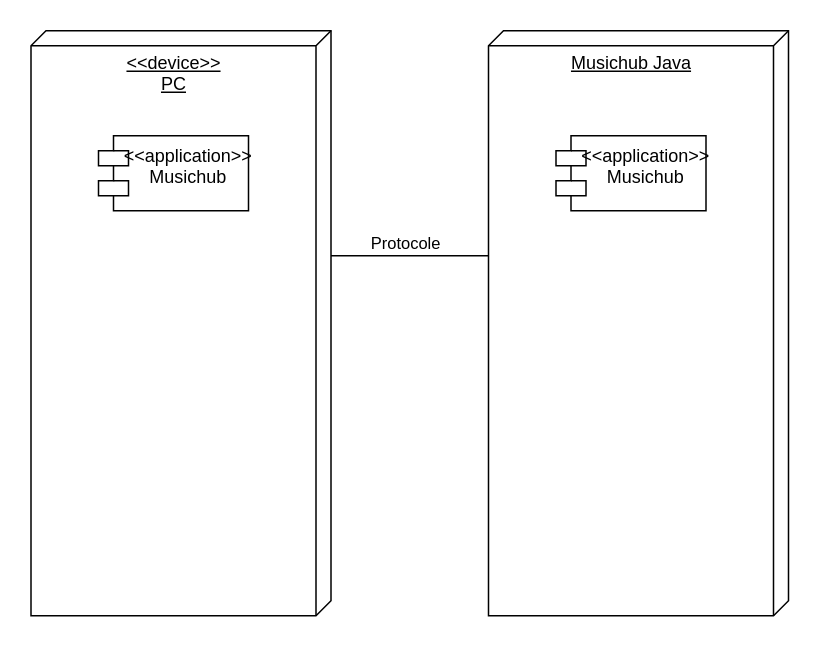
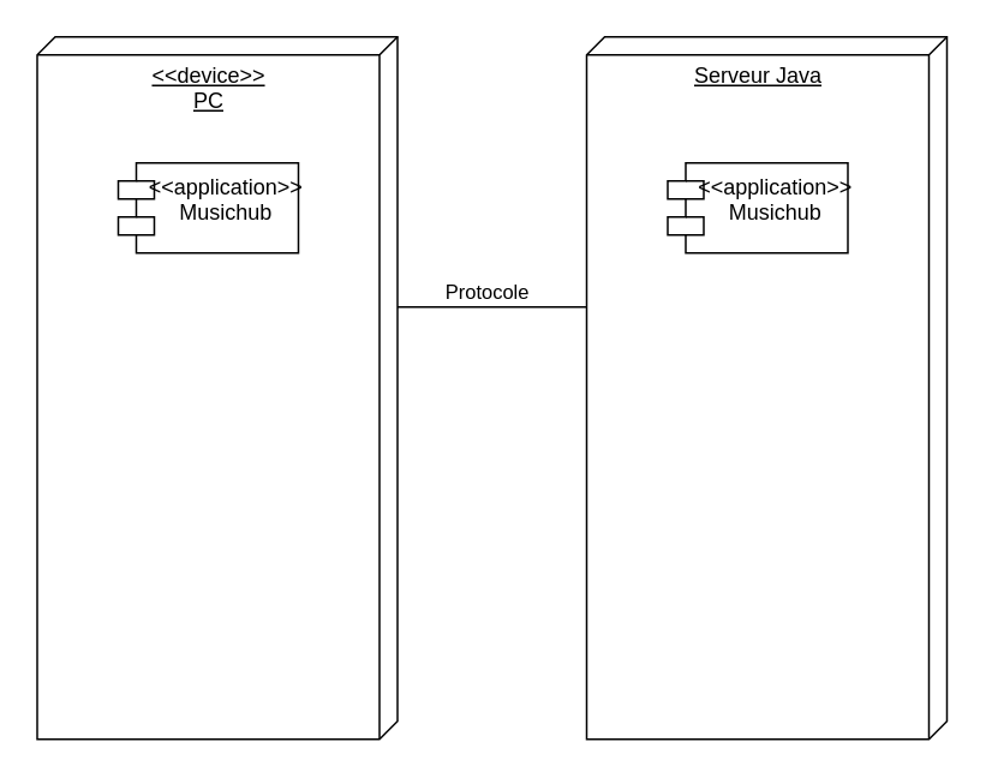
- <mxCell id="4" value="Musichub Java" style="verticalAlign=top;align=center;spacingTop=8;spacingLeft=2;spacingRight=12;shape=cube;size=10;direction=south;fontStyle=4;html=1;" vertex="1" parent="1"><mxGeometry x="325" y="20" width="200" height="390" as="geometry" /></mxCell>
+ <mxCell id="4" value="Serveur Java" style="verticalAlign=top;align=center;spacingTop=8;spacingLeft=2;spacingRight=12;shape=cube;size=10;direction=south;fontStyle=4;html=1;" vertex="1" parent="1"><mxGeometry x="325" y="20" width="200" height="390" as="geometry" /></mxCell>
